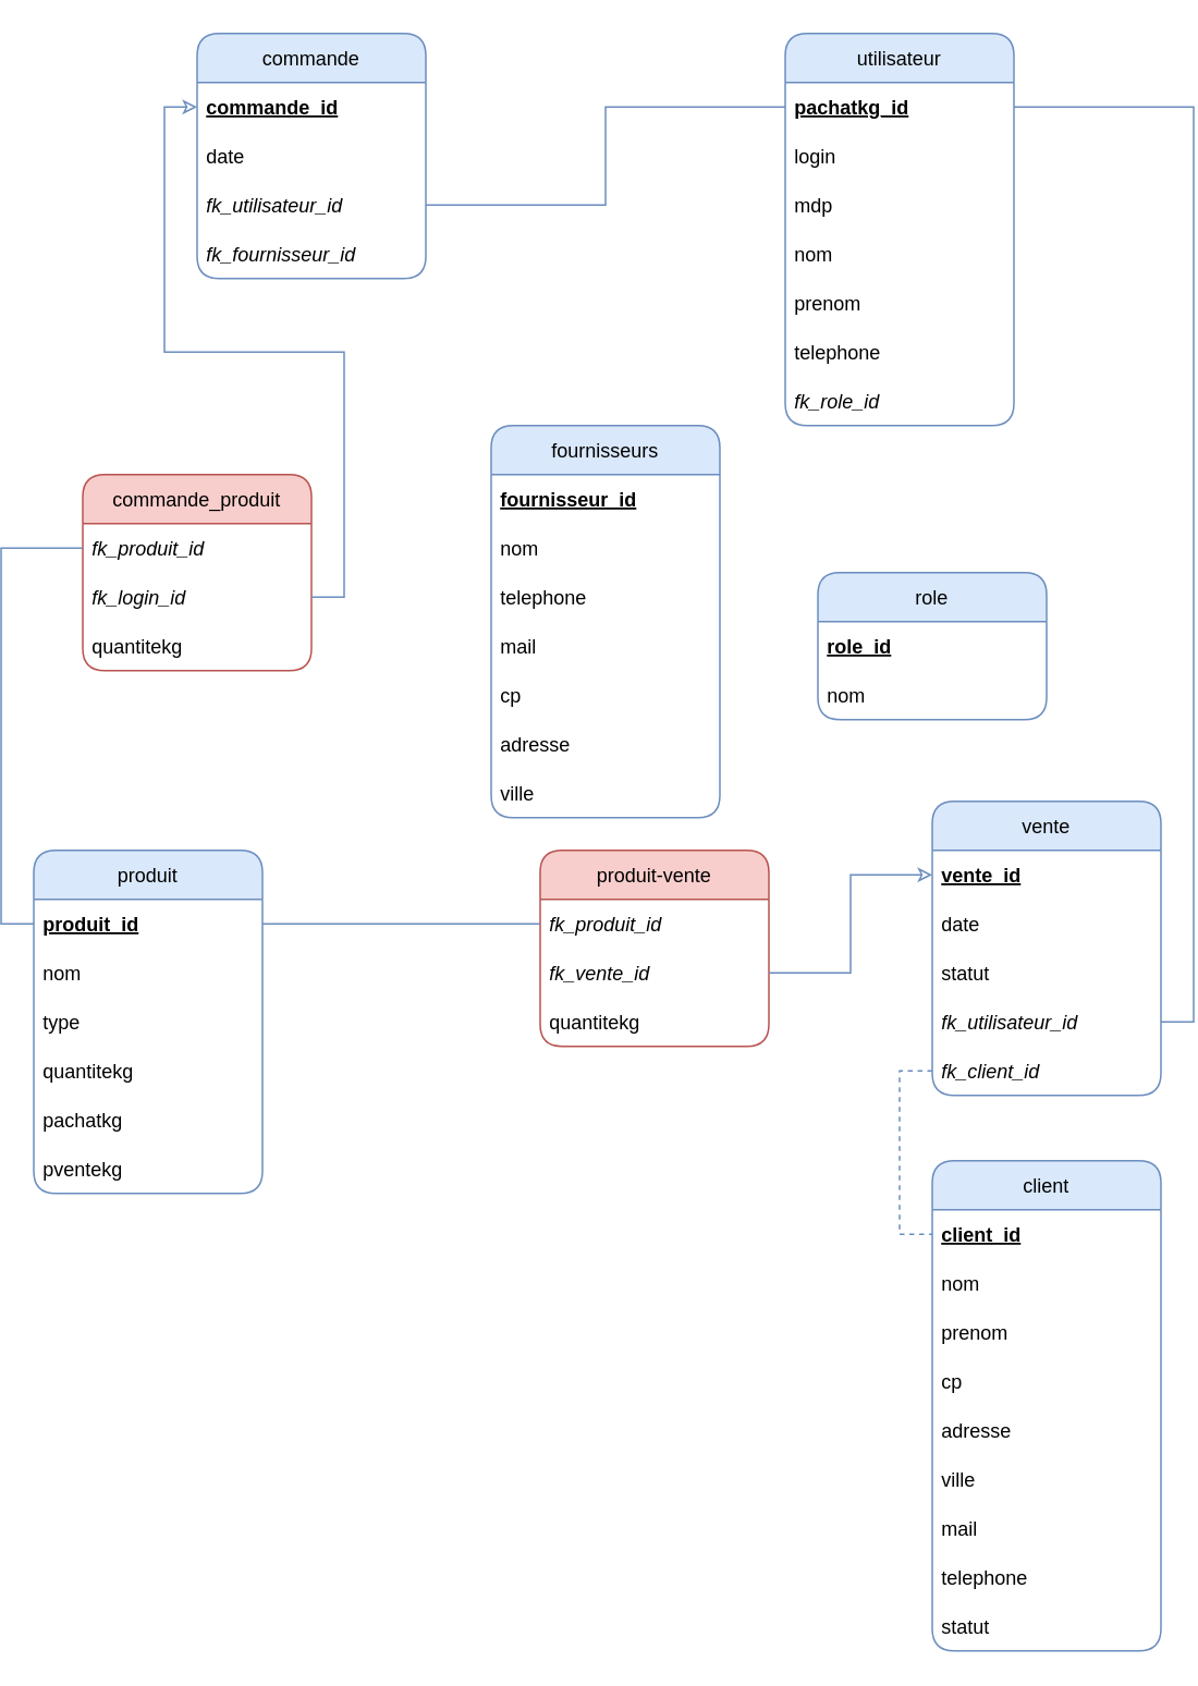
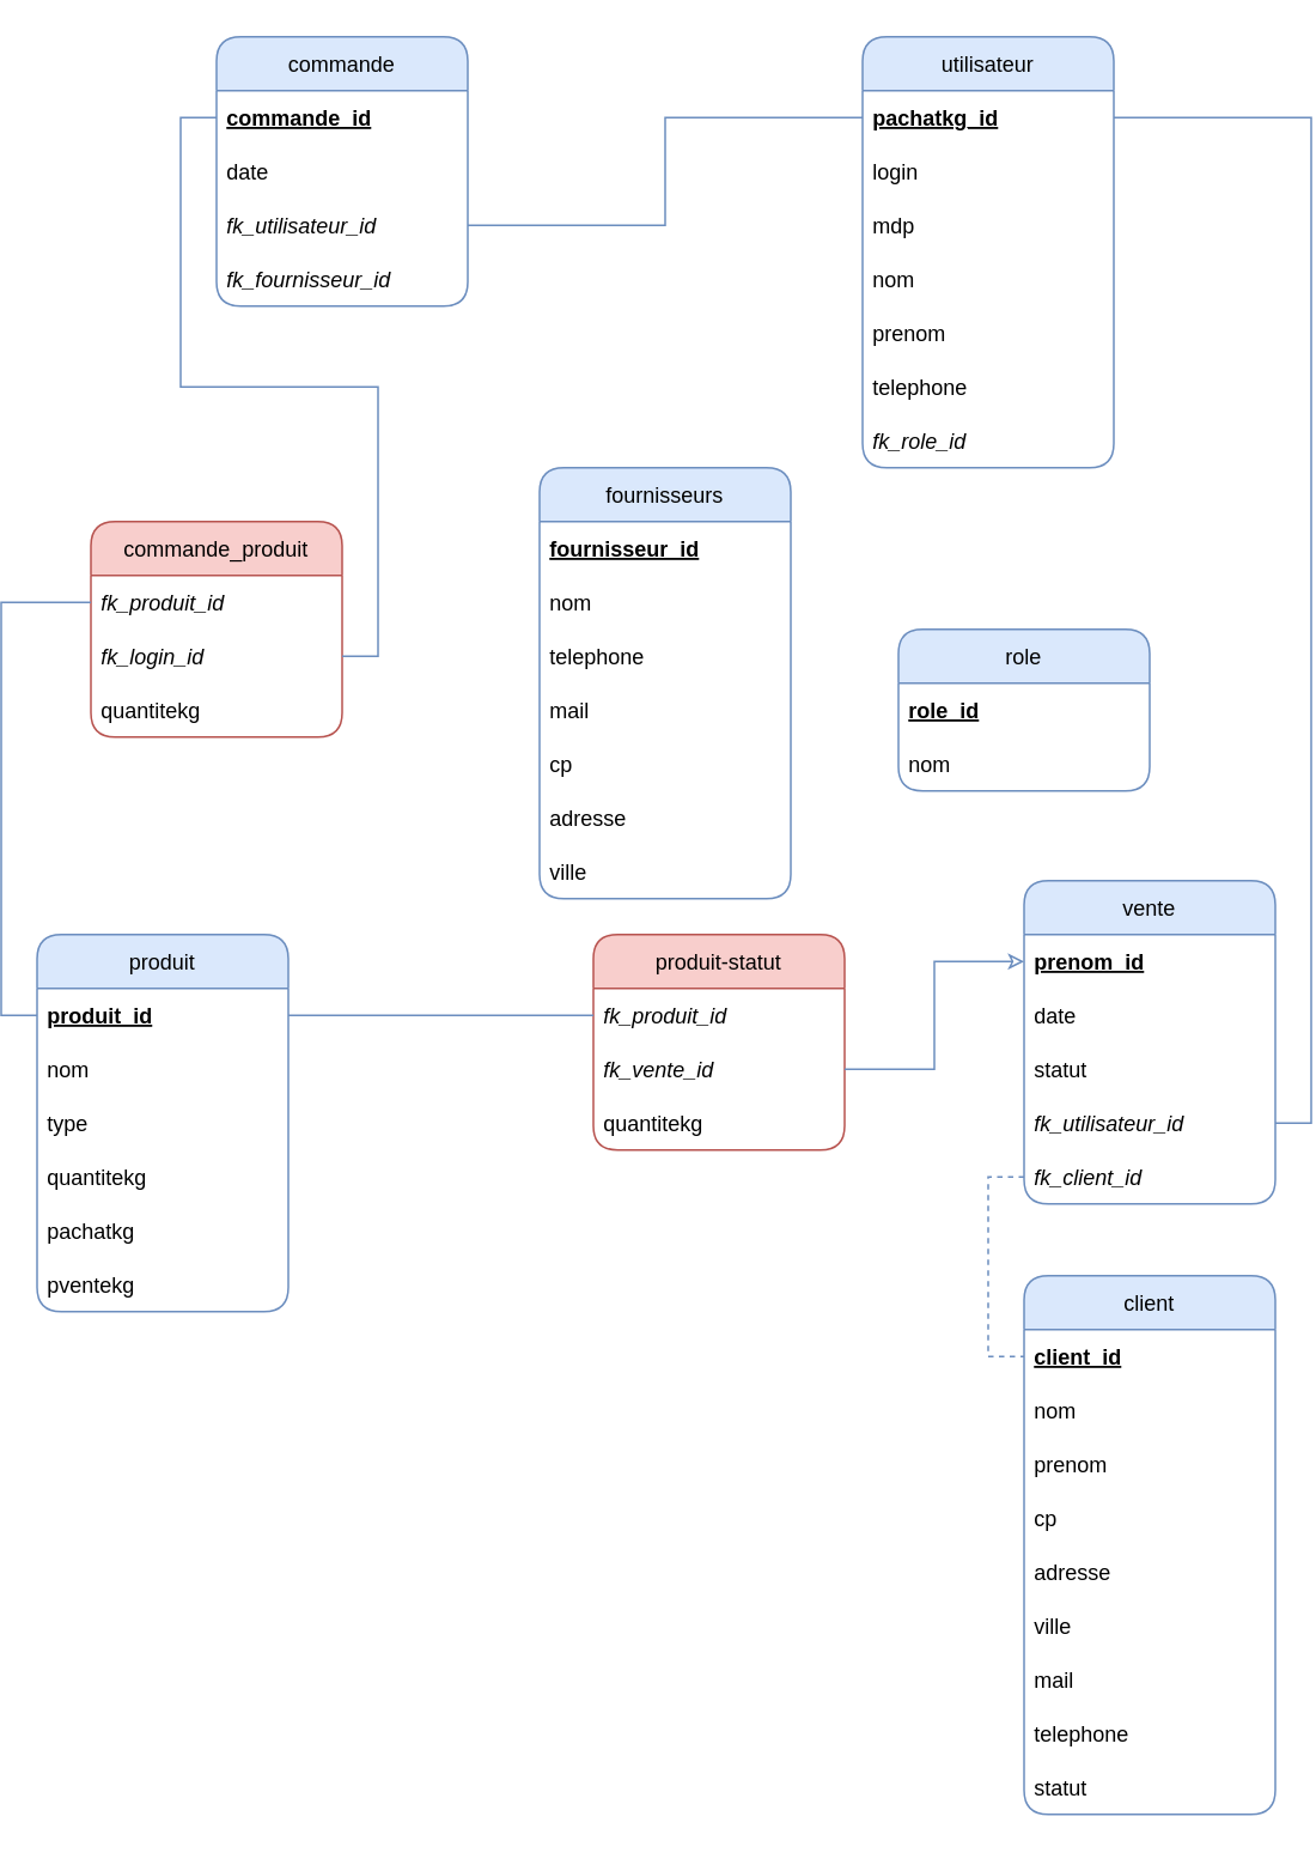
- <mxCell id="61" style="edgeStyle=orthogonalEdgeStyle;rounded=0;orthogonalLoop=1;jettySize=auto;html=1;entryX=0;entryY=0.5;entryDx=0;entryDy=0;endArrow=classic;endFill=0;fillColor=#dae8fc;strokeColor=#6c8ebf;" parent="1" source="58" target="11" edge="1"><mxGeometry relative="1" as="geometry" /></mxCell>
+ <mxCell id="61" style="edgeStyle=orthogonalEdgeStyle;rounded=0;orthogonalLoop=1;jettySize=auto;html=1;entryX=0;entryY=0.5;entryDx=0;entryDy=0;endArrow=none;endFill=0;fillColor=#dae8fc;strokeColor=#6c8ebf;" parent="1" source="58" target="11" edge="1"><mxGeometry relative="1" as="geometry" /></mxCell>
- <mxCell id="51" value="produit-vente" style="swimlane;fontStyle=0;childLayout=stackLayout;horizontal=1;startSize=30;horizontalStack=0;resizeParent=1;resizeParentMax=0;resizeLast=0;collapsible=1;marginBottom=0;rounded=1;fillColor=#f8cecc;strokeColor=#b85450;" parent="1" vertex="1"><mxGeometry x="330" y="520" width="140" height="120" as="geometry" /></mxCell>
+ <mxCell id="51" value="produit-statut" style="swimlane;fontStyle=0;childLayout=stackLayout;horizontal=1;startSize=30;horizontalStack=0;resizeParent=1;resizeParentMax=0;resizeLast=0;collapsible=1;marginBottom=0;rounded=1;fillColor=#f8cecc;strokeColor=#b85450;" parent="1" vertex="1"><mxGeometry x="330" y="520" width="140" height="120" as="geometry" /></mxCell>
- <mxCell id="23" value="vente_id" style="text;strokeColor=none;fillColor=none;align=left;verticalAlign=middle;spacingLeft=4;spacingRight=4;overflow=hidden;points=[[0,0.5],[1,0.5]];portConstraint=eastwest;rotatable=0;rounded=1;fontStyle=5" parent="22" vertex="1"><mxGeometry y="30" width="140" height="30" as="geometry" /></mxCell>
+ <mxCell id="23" value="prenom_id" style="text;strokeColor=none;fillColor=none;align=left;verticalAlign=middle;spacingLeft=4;spacingRight=4;overflow=hidden;points=[[0,0.5],[1,0.5]];portConstraint=eastwest;rotatable=0;rounded=1;fontStyle=5" parent="22" vertex="1"><mxGeometry y="30" width="140" height="30" as="geometry" /></mxCell>
